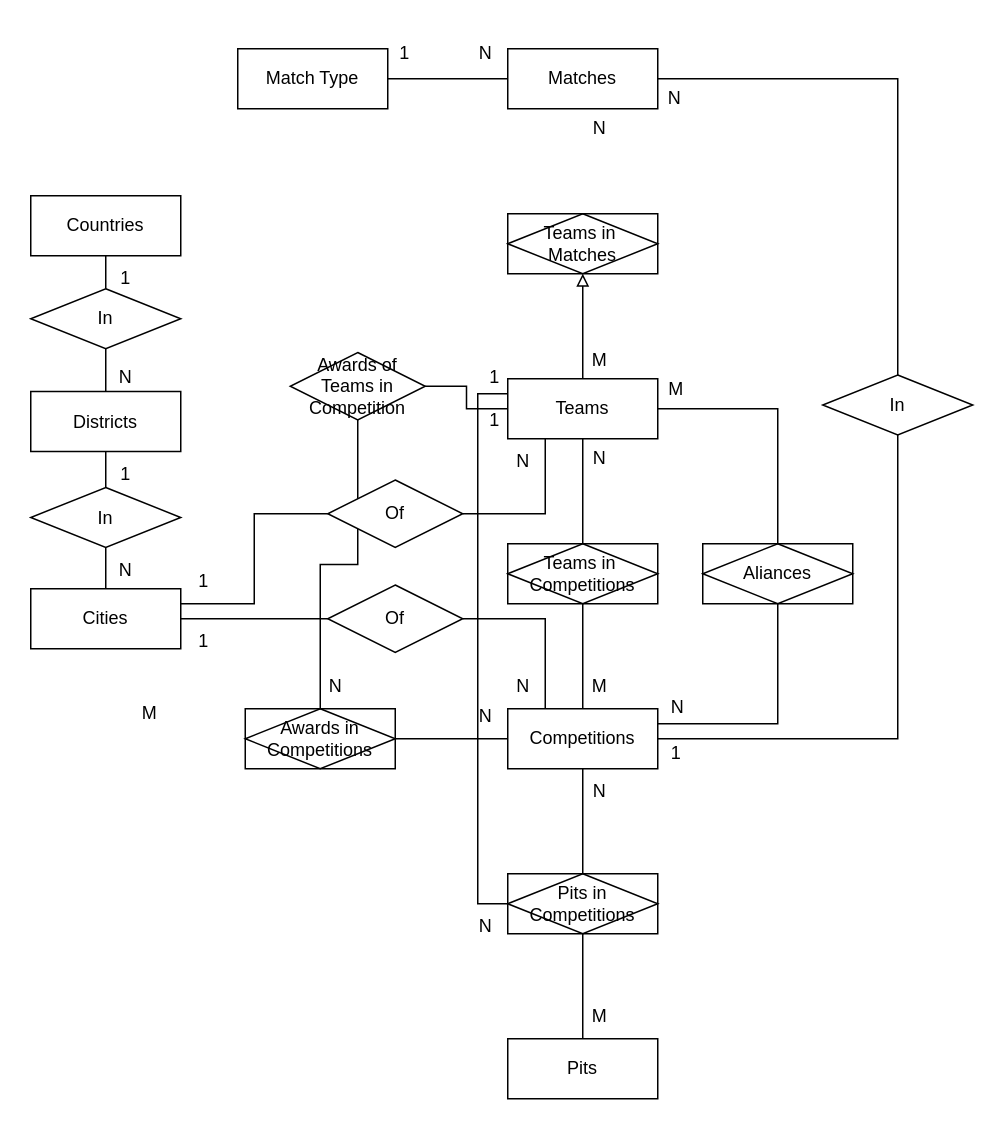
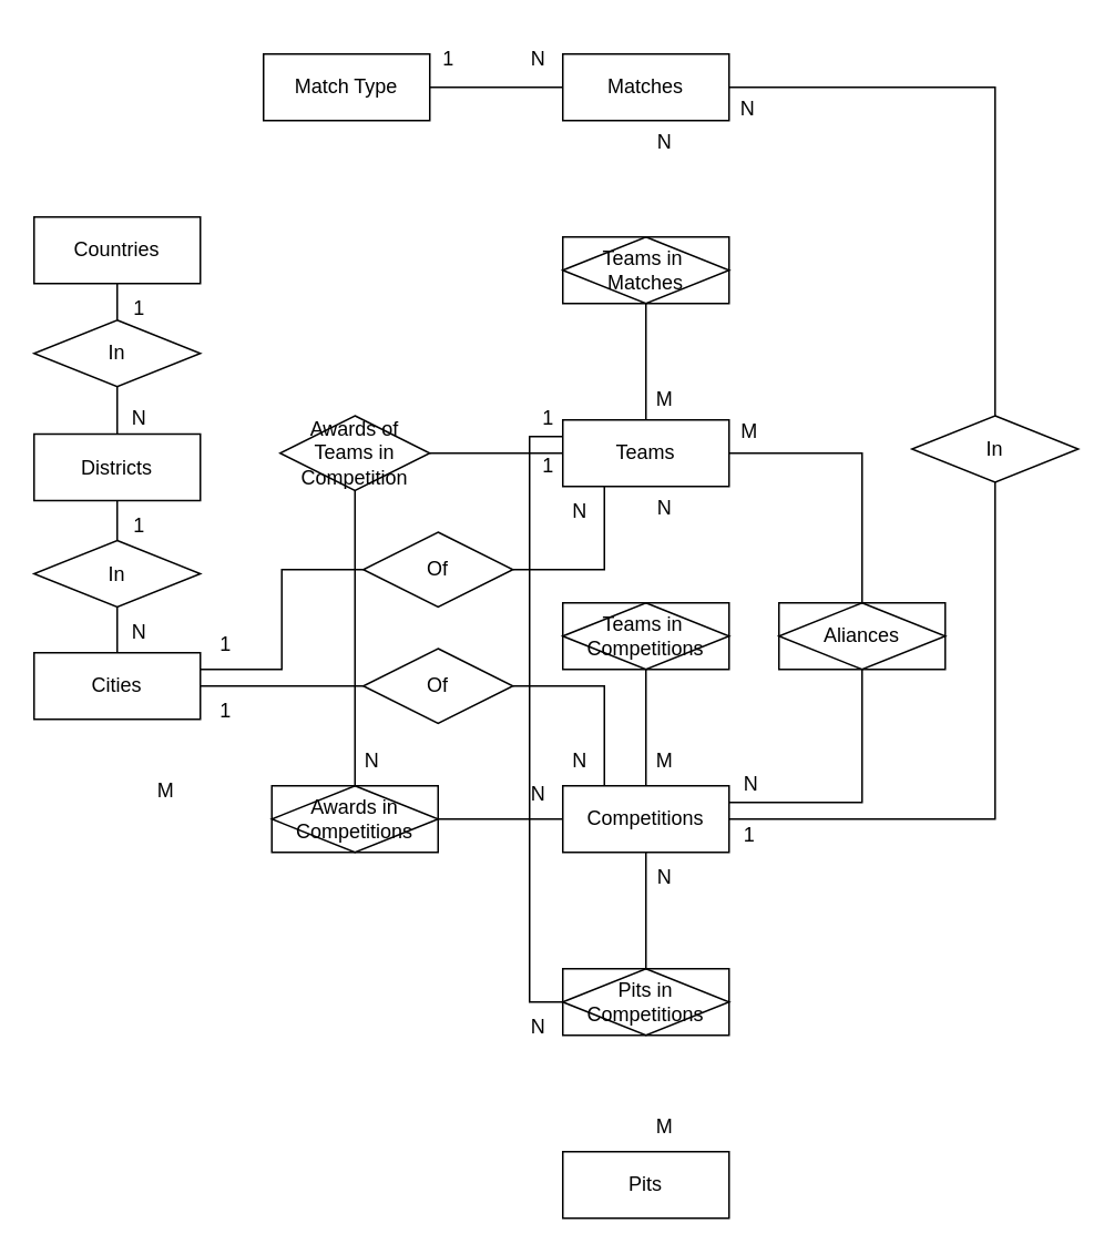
- <mxCell id="3" value="" style="edgeStyle=orthogonalEdgeStyle;rounded=0;orthogonalLoop=1;jettySize=auto;html=1;endArrow=block;endFill=0;" parent="1" source="4" target="16" edge="1"><mxGeometry relative="1" as="geometry" /></mxCell>
+ <mxCell id="3" value="" style="edgeStyle=orthogonalEdgeStyle;rounded=0;orthogonalLoop=1;jettySize=auto;html=1;endArrow=none;endFill=0;" parent="1" source="4" target="16" edge="1"><mxGeometry relative="1" as="geometry" /></mxCell>
- <mxCell id="28" value="Awards of Teams in Competition" style="shape=rhombus;perimeter=rhombusPerimeter;whiteSpace=wrap;html=1;align=center;" parent="1" vertex="1"><mxGeometry x="193" y="234.5" width="90" height="45" as="geometry" /></mxCell>
+ <mxCell id="28" value="Awards of Teams in Competition" style="shape=rhombus;perimeter=rhombusPerimeter;whiteSpace=wrap;html=1;align=center;" parent="1" vertex="1"><mxGeometry x="168" y="249.5" width="90" height="45" as="geometry" /></mxCell>
- <mxCell id="2" value="" style="edgeStyle=orthogonalEdgeStyle;rounded=0;orthogonalLoop=1;jettySize=auto;html=1;strokeColor=default;endArrow=none;endFill=0;" parent="1" source="4" target="10" edge="1"><mxGeometry relative="1" as="geometry" /></mxCell>
- <mxCell id="29" value="" style="edgeStyle=orthogonalEdgeStyle;rounded=0;orthogonalLoop=1;jettySize=auto;html=1;endArrow=none;endFill=0;" parent="1" source="31" target="32" edge="1"><mxGeometry relative="1" as="geometry" /></mxCell>
